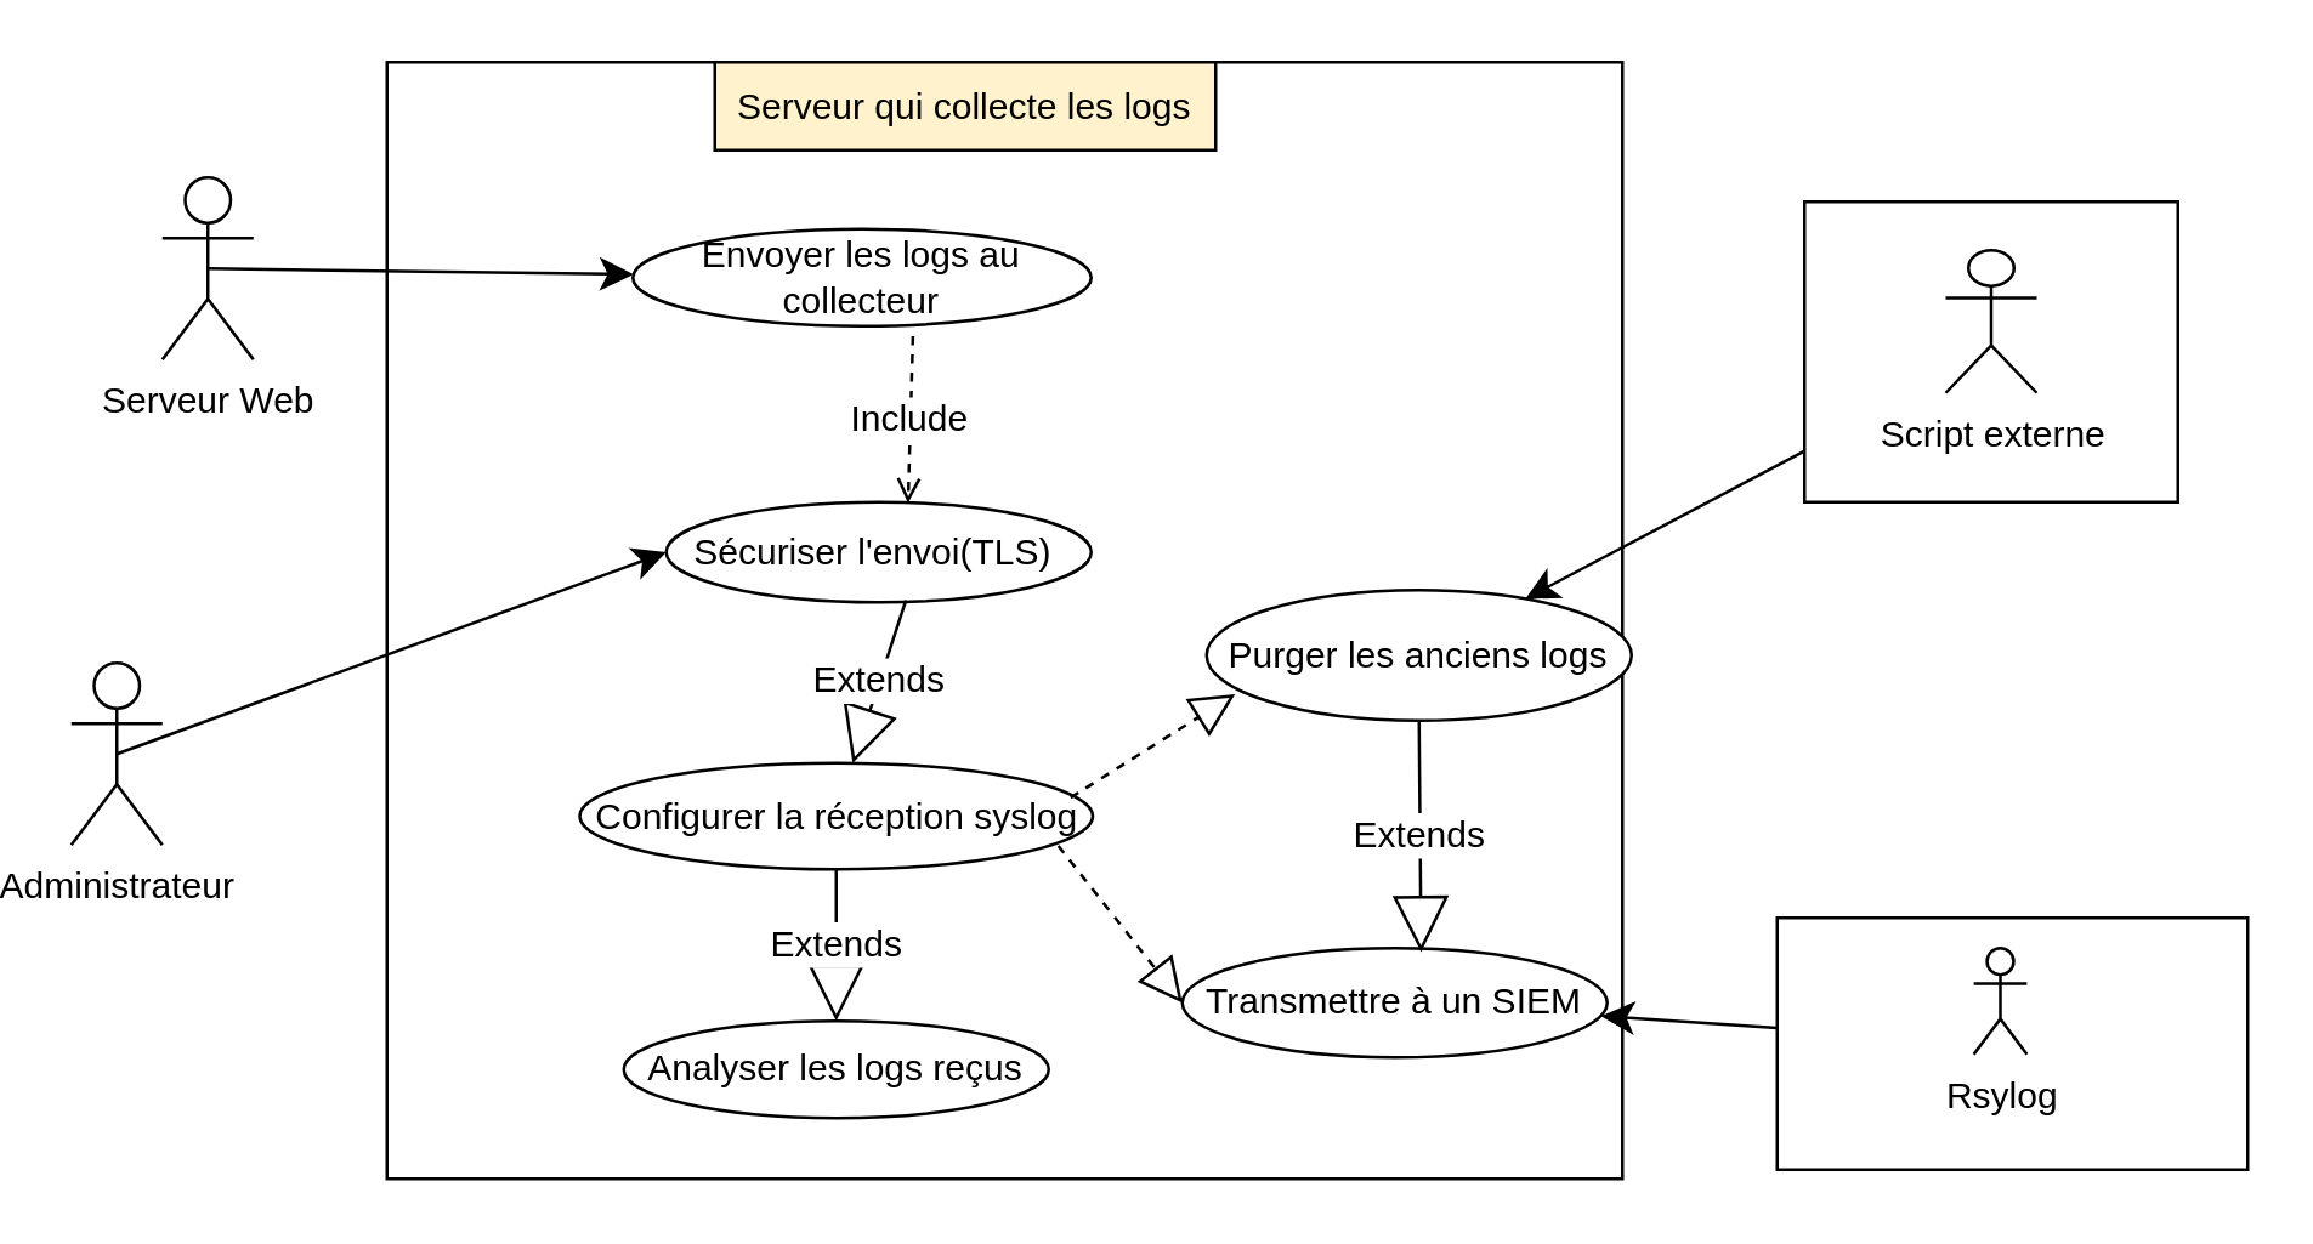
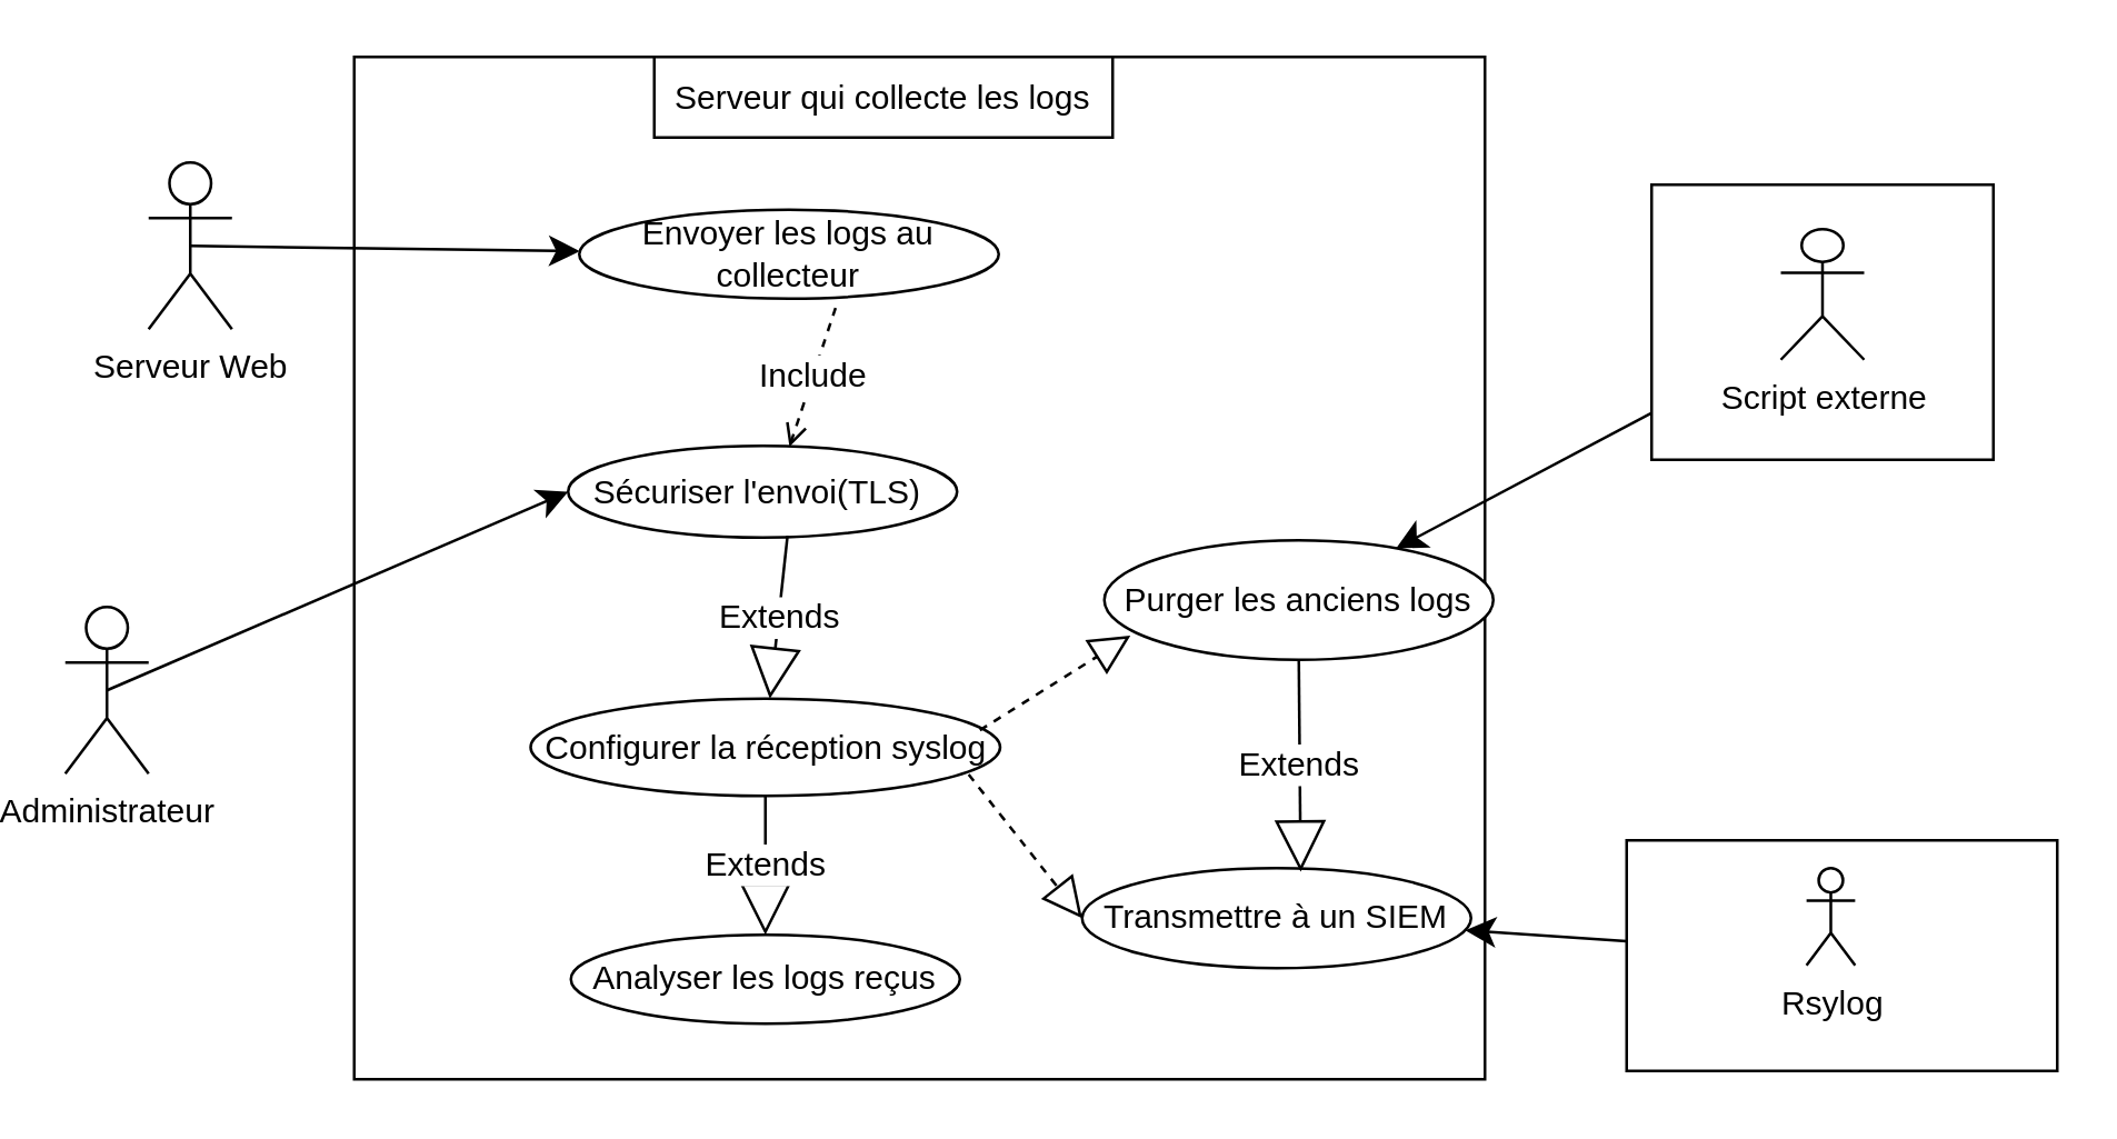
- <mxCell id="5" value="Serveur qui collecte les logs" style="html=1;whiteSpace=wrap;fillColor=#fff2cc;" parent="1" vertex="1"><mxGeometry x="232" y="20" width="165" height="29" as="geometry" /></mxCell>
+ <mxCell id="5" value="Serveur qui collecte les logs" style="html=1;whiteSpace=wrap;" parent="1" vertex="1"><mxGeometry x="232" y="20" width="165" height="29" as="geometry" /></mxCell>
- <mxCell id="17" value="Sécuriser l'envoi(TLS)&amp;nbsp;" style="ellipse;whiteSpace=wrap;html=1;" parent="1" vertex="1"><mxGeometry x="216" y="165" width="140" height="33" as="geometry" /></mxCell>
+ <mxCell id="17" value="Sécuriser l'envoi(TLS)&amp;nbsp;" style="ellipse;whiteSpace=wrap;html=1;" parent="1" vertex="1"><mxGeometry x="201" y="160" width="140" height="33" as="geometry" /></mxCell>
